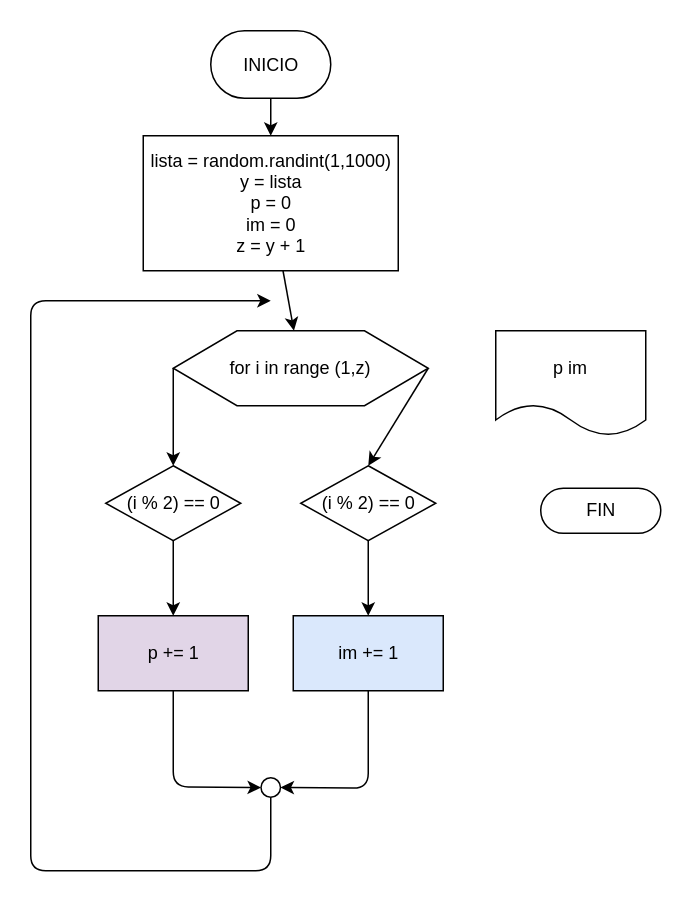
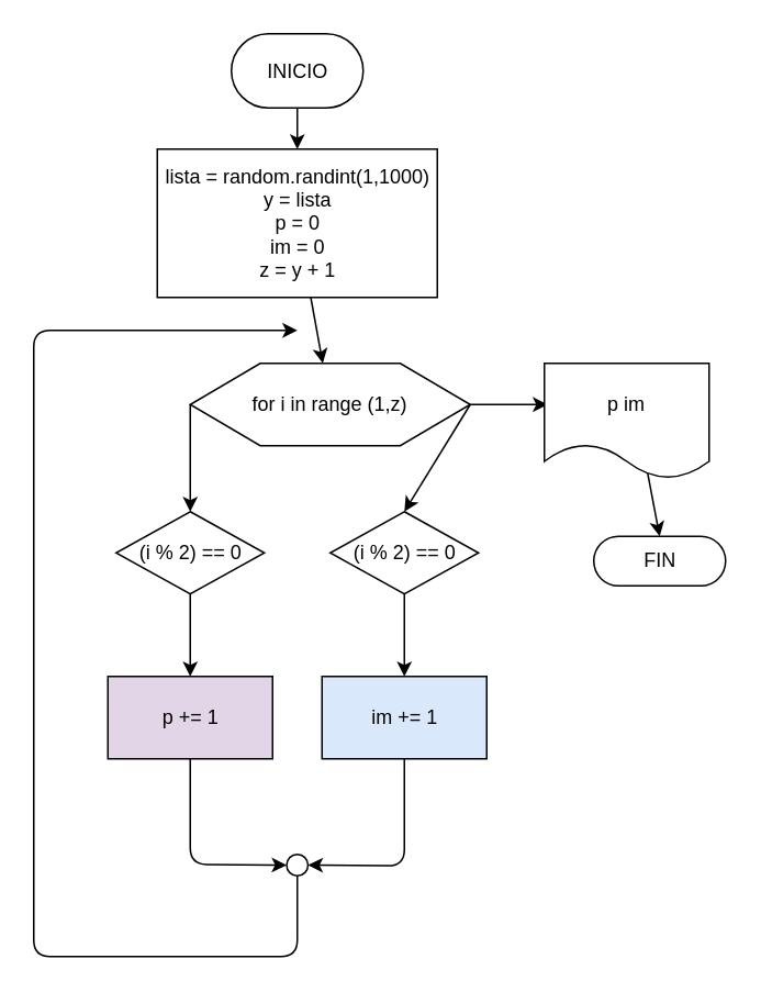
+ <mxCell id="8" style="edgeStyle=none;html=1;exitX=1;exitY=0.5;exitDx=0;exitDy=0;entryX=0.98;entryY=0.357;entryDx=0;entryDy=0;entryPerimeter=0;" edge="1" parent="1" source="9" target="21"><mxGeometry relative="1" as="geometry" /></mxCell>
+ <mxCell id="20" style="edgeStyle=none;html=1;exitX=0.5;exitY=0;exitDx=0;exitDy=0;entryX=0.5;entryY=0.5;entryDx=0;entryDy=-15;entryPerimeter=0;" parent="1" source="21" target="22" edge="1"><mxGeometry relative="1" as="geometry" /></mxCell>
